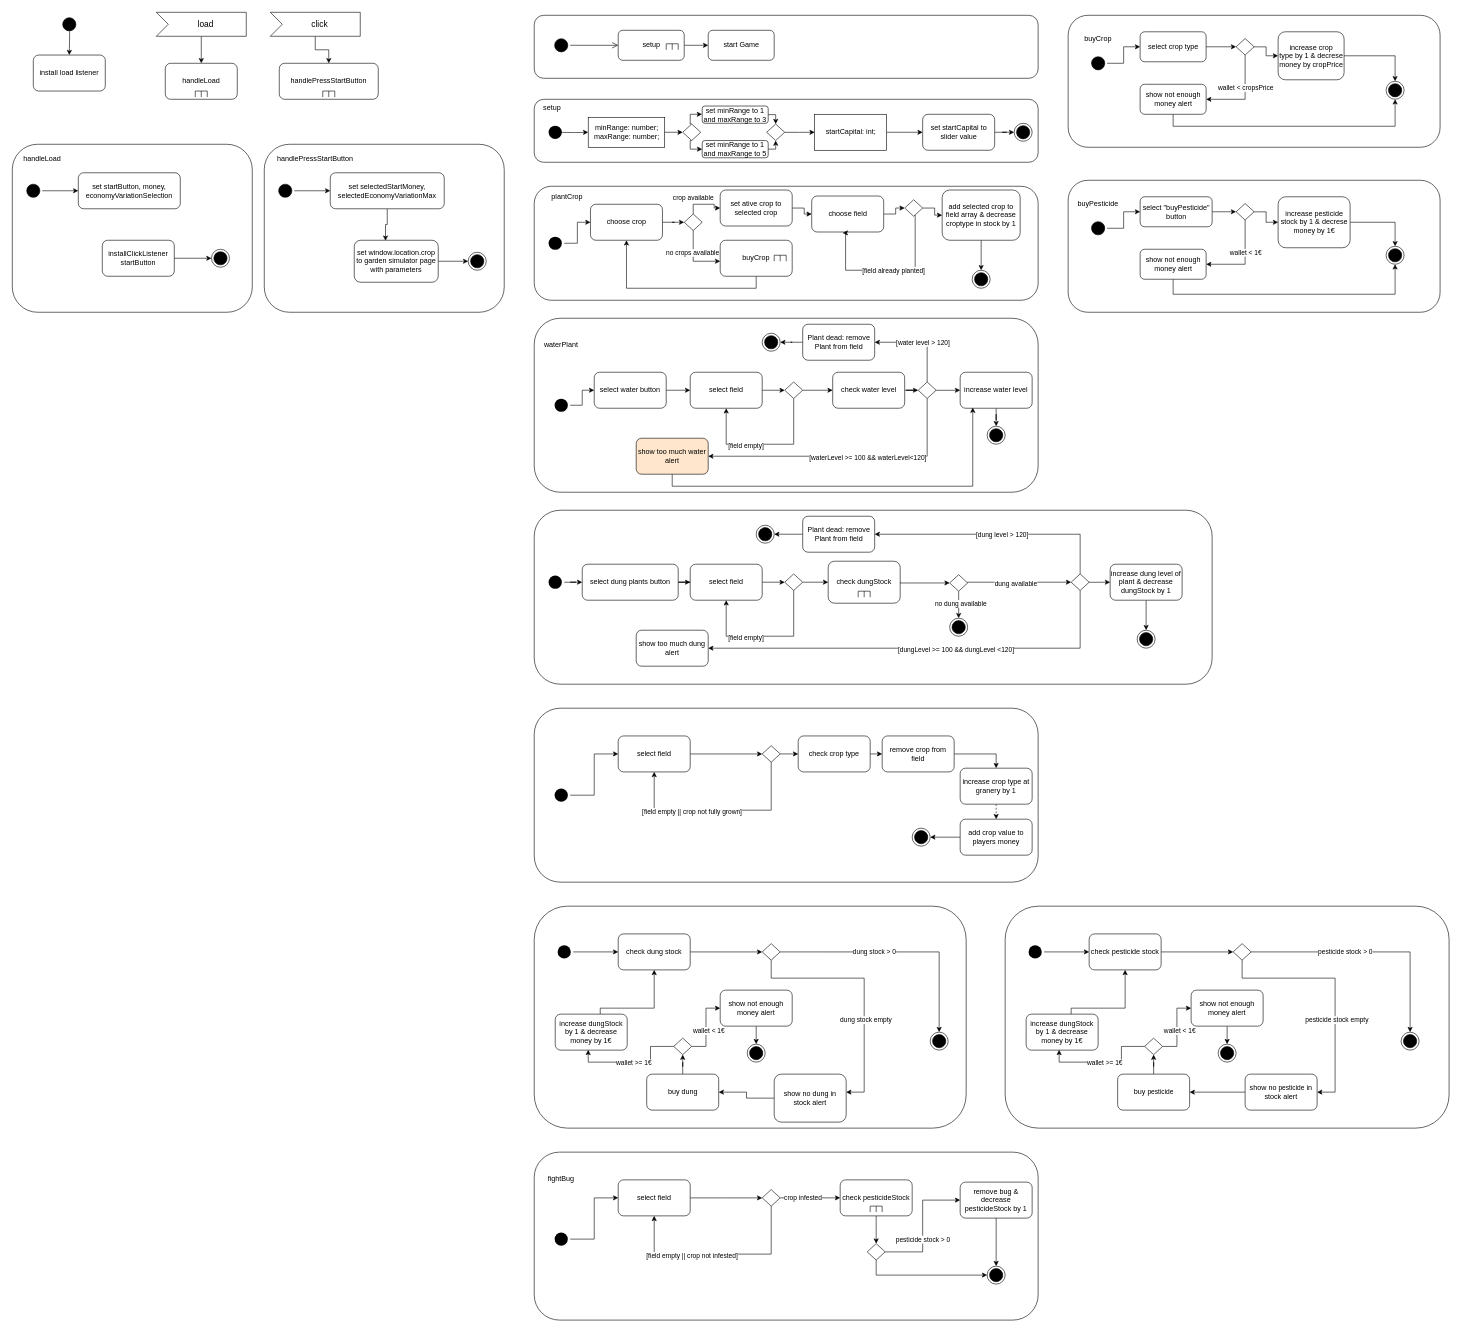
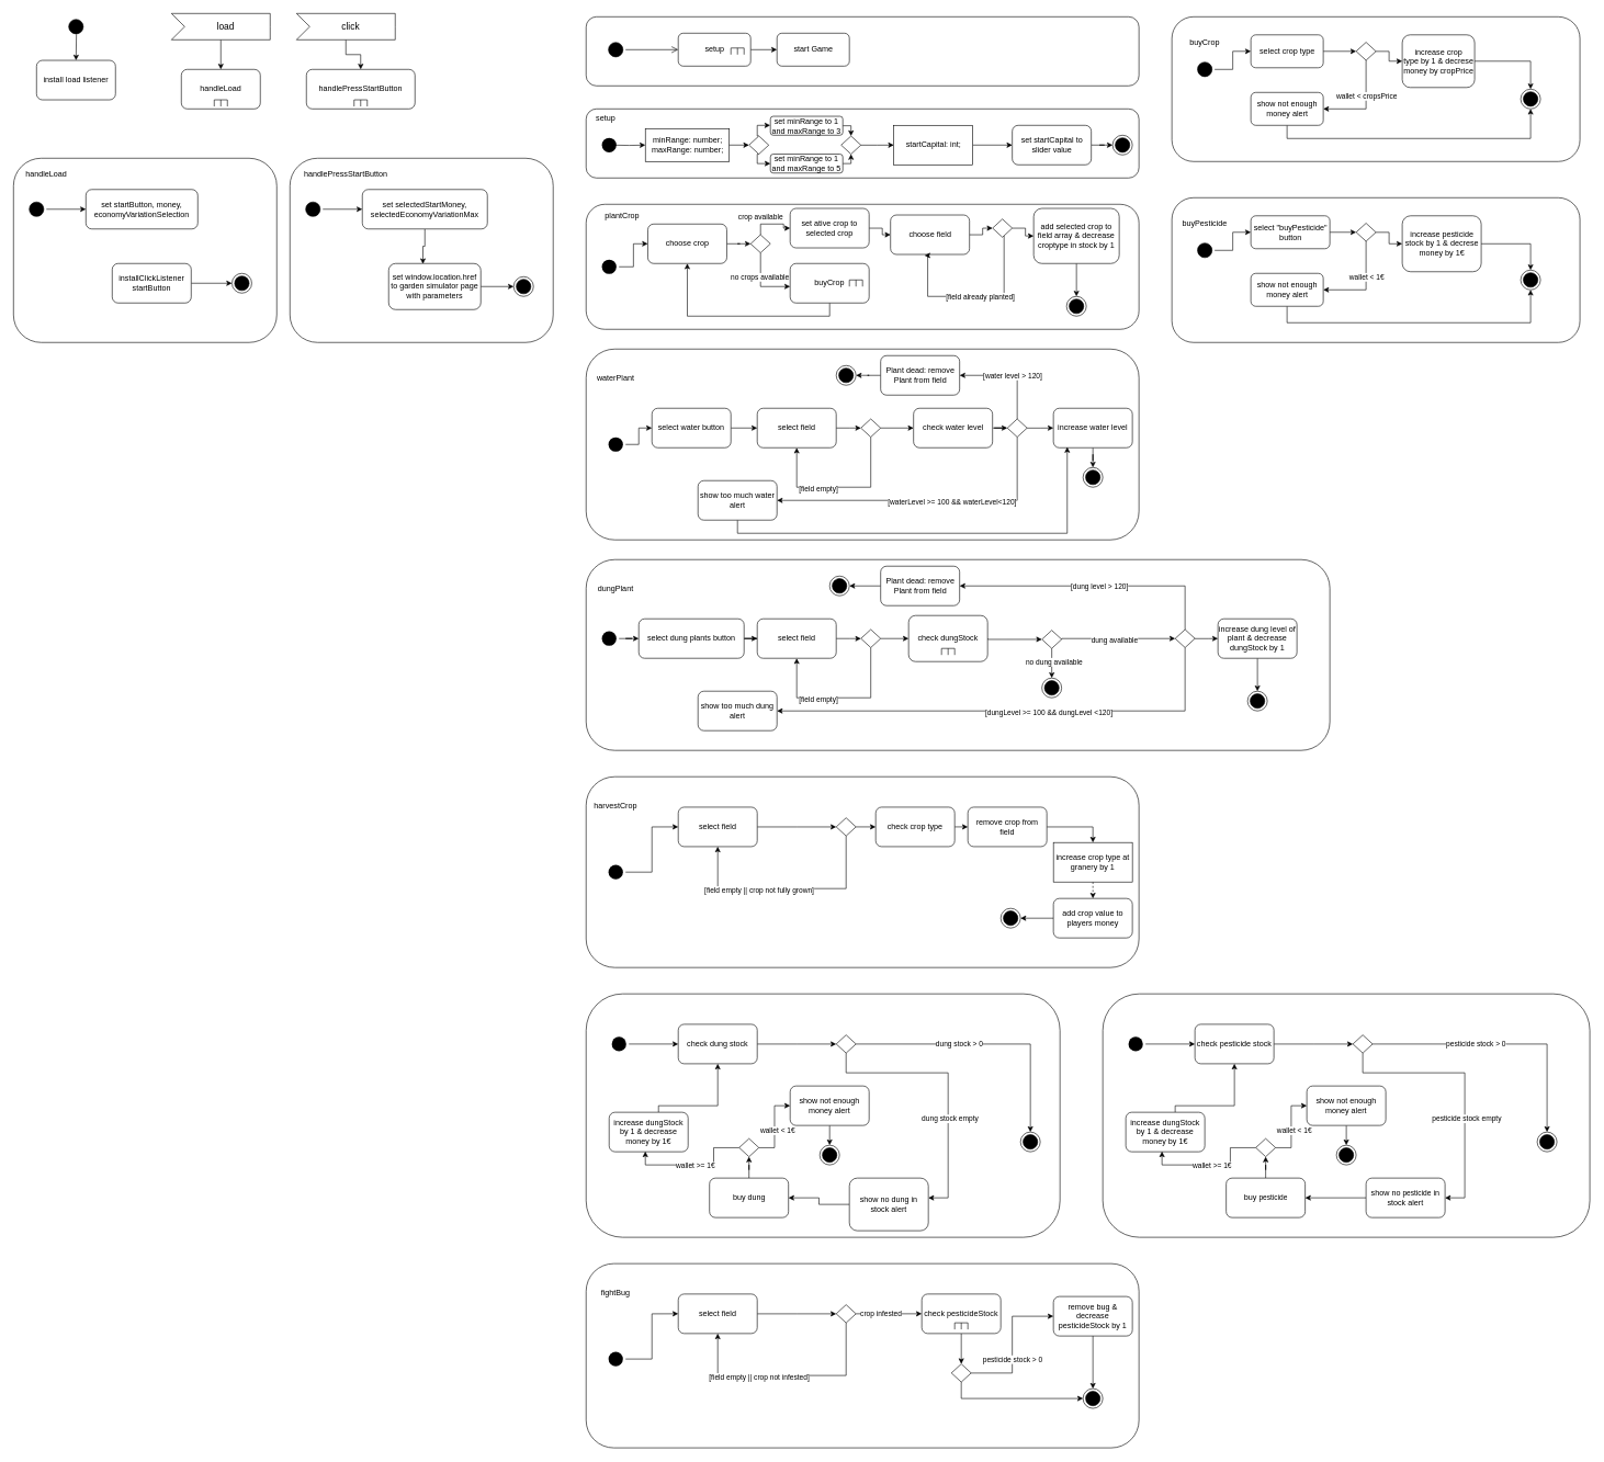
- <mxCell id="285" value="set window.location.crop to garden simulator page with parameters" style="rounded=1;whiteSpace=wrap;html=1;" vertex="1" parent="1"><mxGeometry x="590" y="400" width="140" height="70" as="geometry" /></mxCell>
+ <mxCell id="285" value="set window.location.href to garden simulator page with parameters" style="rounded=1;whiteSpace=wrap;html=1;" vertex="1" parent="1"><mxGeometry x="590" y="400" width="140" height="70" as="geometry" /></mxCell>
- <mxCell id="79" value="show too much water alert" style="rounded=1;whiteSpace=wrap;html=1;strokeColor=#000000;fillColor=#ffe6cc;" parent="1" vertex="1"><mxGeometry x="1060" y="730" width="120" height="60" as="geometry" /></mxCell>
+ <mxCell id="79" value="show too much water alert" style="rounded=1;whiteSpace=wrap;html=1;strokeColor=#000000;" parent="1" vertex="1"><mxGeometry x="1060" y="730" width="120" height="60" as="geometry" /></mxCell>
+ <mxCell id="83" value="dungPlant" style="text;html=1;strokeColor=none;fillColor=none;align=center;verticalAlign=middle;whiteSpace=wrap;rounded=0;" parent="1" vertex="1"><mxGeometry x="905" y="880" width="60" height="30" as="geometry" /></mxCell>
+ <mxCell id="109" value="harvestCrop" style="text;html=1;strokeColor=none;fillColor=none;align=center;verticalAlign=middle;whiteSpace=wrap;rounded=0;" parent="1" vertex="1"><mxGeometry x="905" y="1210" width="60" height="30" as="geometry" /></mxCell>
- <mxCell id="121" value="increase crop type at granery by 1" style="rounded=1;whiteSpace=wrap;html=1;strokeColor=#000000;" parent="1" vertex="1"><mxGeometry x="1600" y="1280" width="120" height="60" as="geometry" /></mxCell>
+ <mxCell id="121" value="increase crop type at granery by 1" style="whiteSpace=wrap;html=1;strokeColor=#000000;rounded=0;" parent="1" vertex="1"><mxGeometry x="1600" y="1280" width="120" height="60" as="geometry" /></mxCell>
